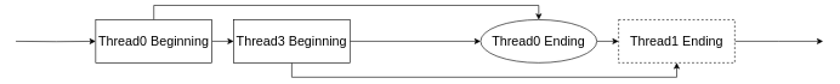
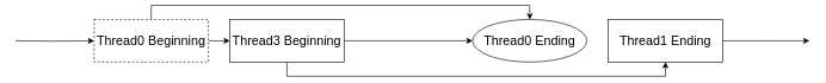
- <mxCell id="5" value="&lt;font style=&quot;font-size: 18px;&quot;&gt;Thread0 Beginning&lt;/font&gt;" style="rounded=0;whiteSpace=wrap;html=1;" vertex="1" parent="1"><mxGeometry x="130" y="20" width="160" height="60" as="geometry" /></mxCell>
+ <mxCell id="5" value="&lt;font style=&quot;font-size: 18px;&quot;&gt;Thread0 Beginning&lt;/font&gt;" style="rounded=0;whiteSpace=wrap;html=1;dashed=1;" vertex="1" parent="1"><mxGeometry x="130" y="20" width="160" height="60" as="geometry" /></mxCell>
- <mxCell id="9" style="edgeStyle=orthogonalEdgeStyle;rounded=0;orthogonalLoop=1;jettySize=auto;html=1;exitX=1;exitY=0.5;exitDx=0;exitDy=0;entryX=0;entryY=0.5;entryDx=0;entryDy=0;fontSize=18;" edge="1" parent="1" source="10" target="12"><mxGeometry relative="1" as="geometry" /></mxCell>
- <mxCell id="12" value="&lt;font style=&quot;font-size: 18px;&quot;&gt;Thread1 Ending&lt;/font&gt;" style="rounded=0;whiteSpace=wrap;html=1;dashed=1;" vertex="1" parent="1"><mxGeometry x="850" y="20" width="160" height="60" as="geometry" /></mxCell>
+ <mxCell id="12" value="&lt;font style=&quot;font-size: 18px;&quot;&gt;Thread1 Ending&lt;/font&gt;" style="rounded=0;whiteSpace=wrap;html=1;" vertex="1" parent="1"><mxGeometry x="850" y="20" width="160" height="60" as="geometry" /></mxCell>
